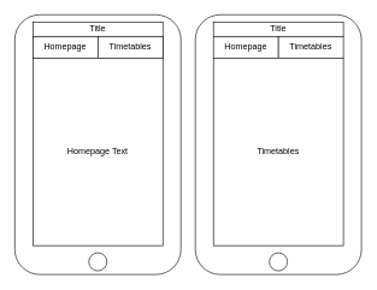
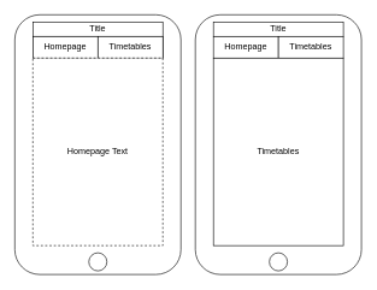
- <mxCell id="7" value="Homepage Text" style="rounded=0;whiteSpace=wrap;html=1;" vertex="1" parent="1"><mxGeometry x="45" y="80" width="180" height="260" as="geometry" /></mxCell>
+ <mxCell id="7" value="Homepage Text" style="rounded=0;whiteSpace=wrap;html=1;dashed=1;" vertex="1" parent="1"><mxGeometry x="45" y="80" width="180" height="260" as="geometry" /></mxCell>
